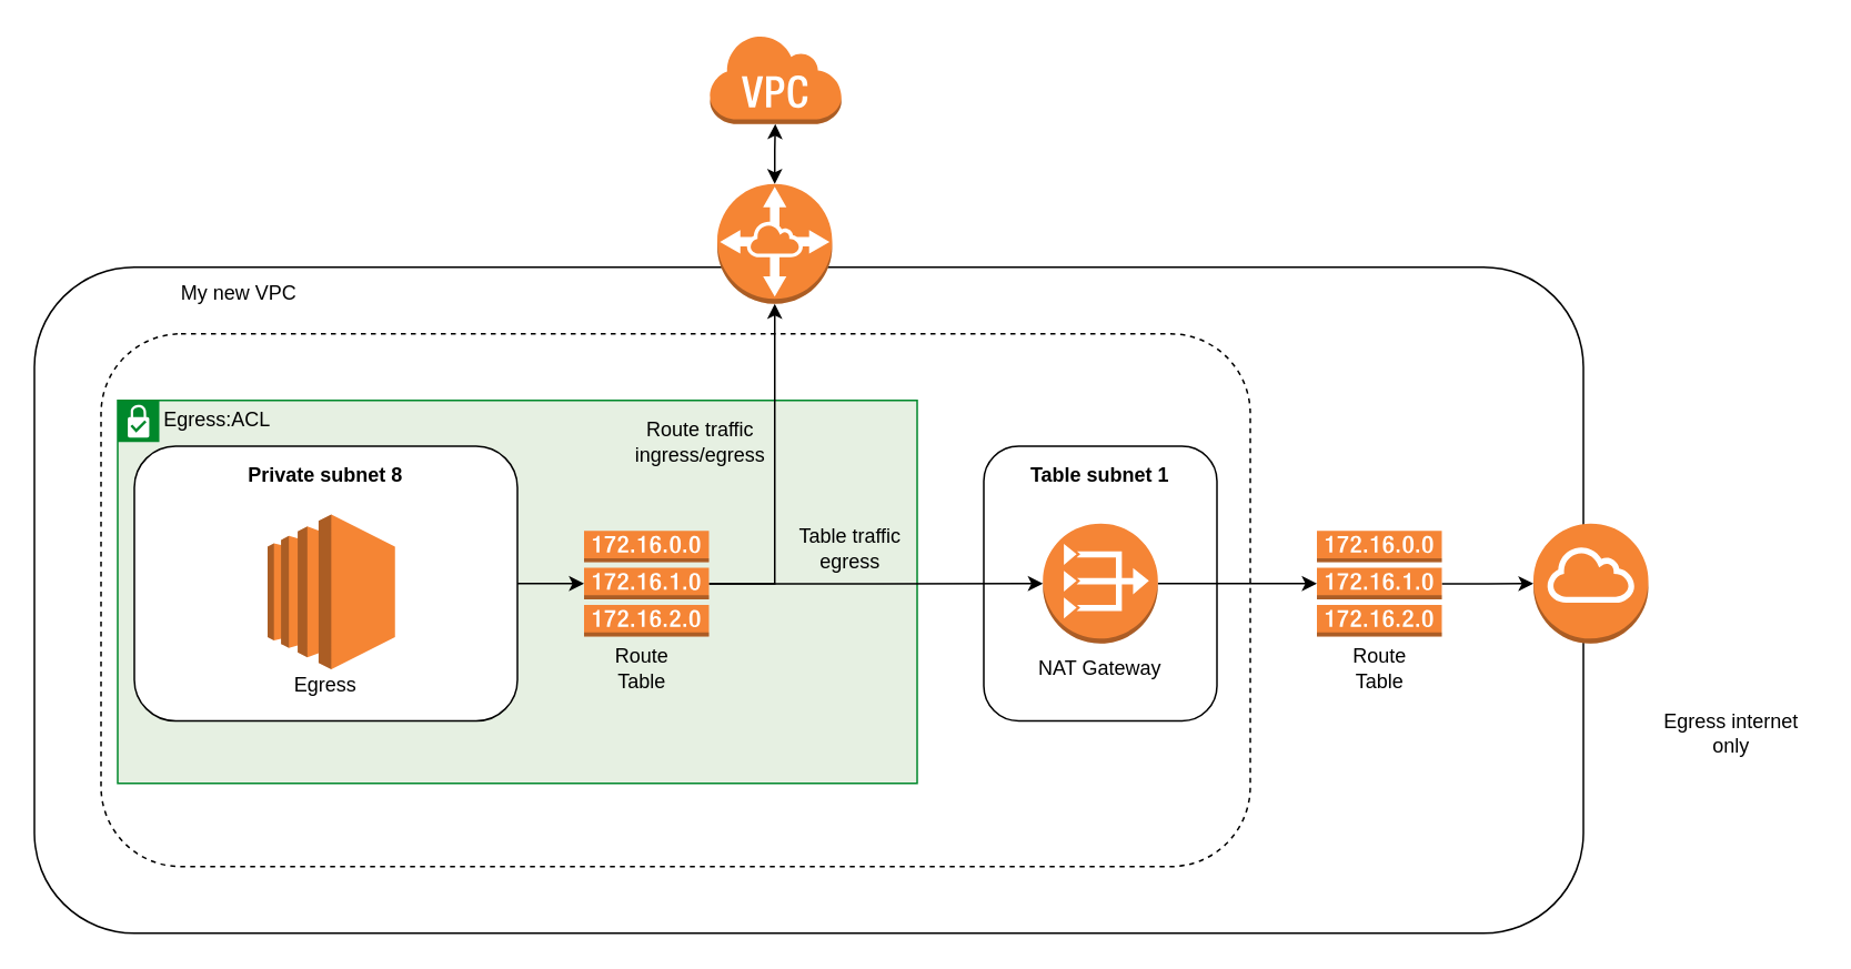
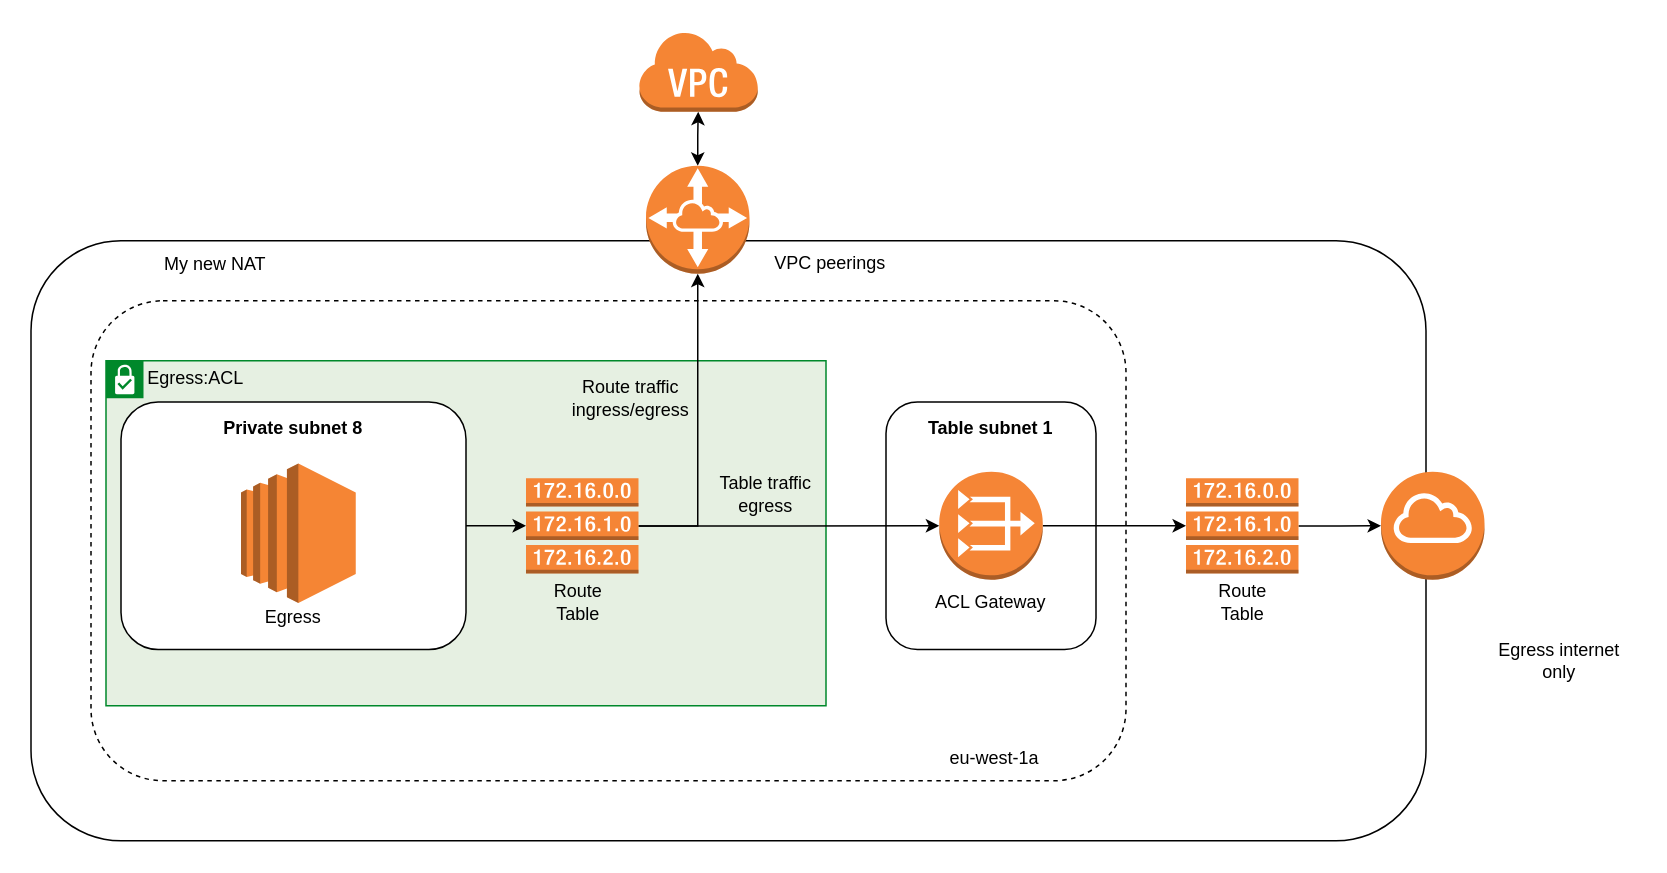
+ <mxCell id="26" value="VPC peerings" style="text;html=1;strokeColor=none;fillColor=none;align=center;verticalAlign=middle;whiteSpace=wrap;rounded=0;" vertex="1" parent="1"><mxGeometry x="504.5" y="160" width="95.5" height="30" as="geometry" /></mxCell>
- <mxCell id="31" value="My new VPC" style="text;html=1;strokeColor=none;fillColor=none;align=center;verticalAlign=middle;whiteSpace=wrap;rounded=0;" vertex="1" parent="1"><mxGeometry x="95" y="161" width="95.5" height="30" as="geometry" /></mxCell>
+ <mxCell id="31" value="My new NAT" style="text;html=1;strokeColor=none;fillColor=none;align=center;verticalAlign=middle;whiteSpace=wrap;rounded=0;" vertex="1" parent="1"><mxGeometry x="95" y="161" width="95.5" height="30" as="geometry" /></mxCell>
- <mxCell id="27" value="NAT Gateway" style="text;html=1;strokeColor=none;fillColor=none;align=center;verticalAlign=middle;whiteSpace=wrap;rounded=0;" vertex="1" parent="1"><mxGeometry x="612.25" y="386" width="95.5" height="30" as="geometry" /></mxCell>
+ <mxCell id="27" value="ACL Gateway" style="text;html=1;strokeColor=none;fillColor=none;align=center;verticalAlign=middle;whiteSpace=wrap;rounded=0;" vertex="1" parent="1"><mxGeometry x="612.25" y="386" width="95.5" height="30" as="geometry" /></mxCell>
+ <mxCell id="22" value="eu-west-1a" style="text;html=1;strokeColor=none;fillColor=none;align=center;verticalAlign=middle;whiteSpace=wrap;rounded=0;dashed=1;" parent="1" vertex="1"><mxGeometry x="595" y="490" width="135" height="30" as="geometry" /></mxCell>
